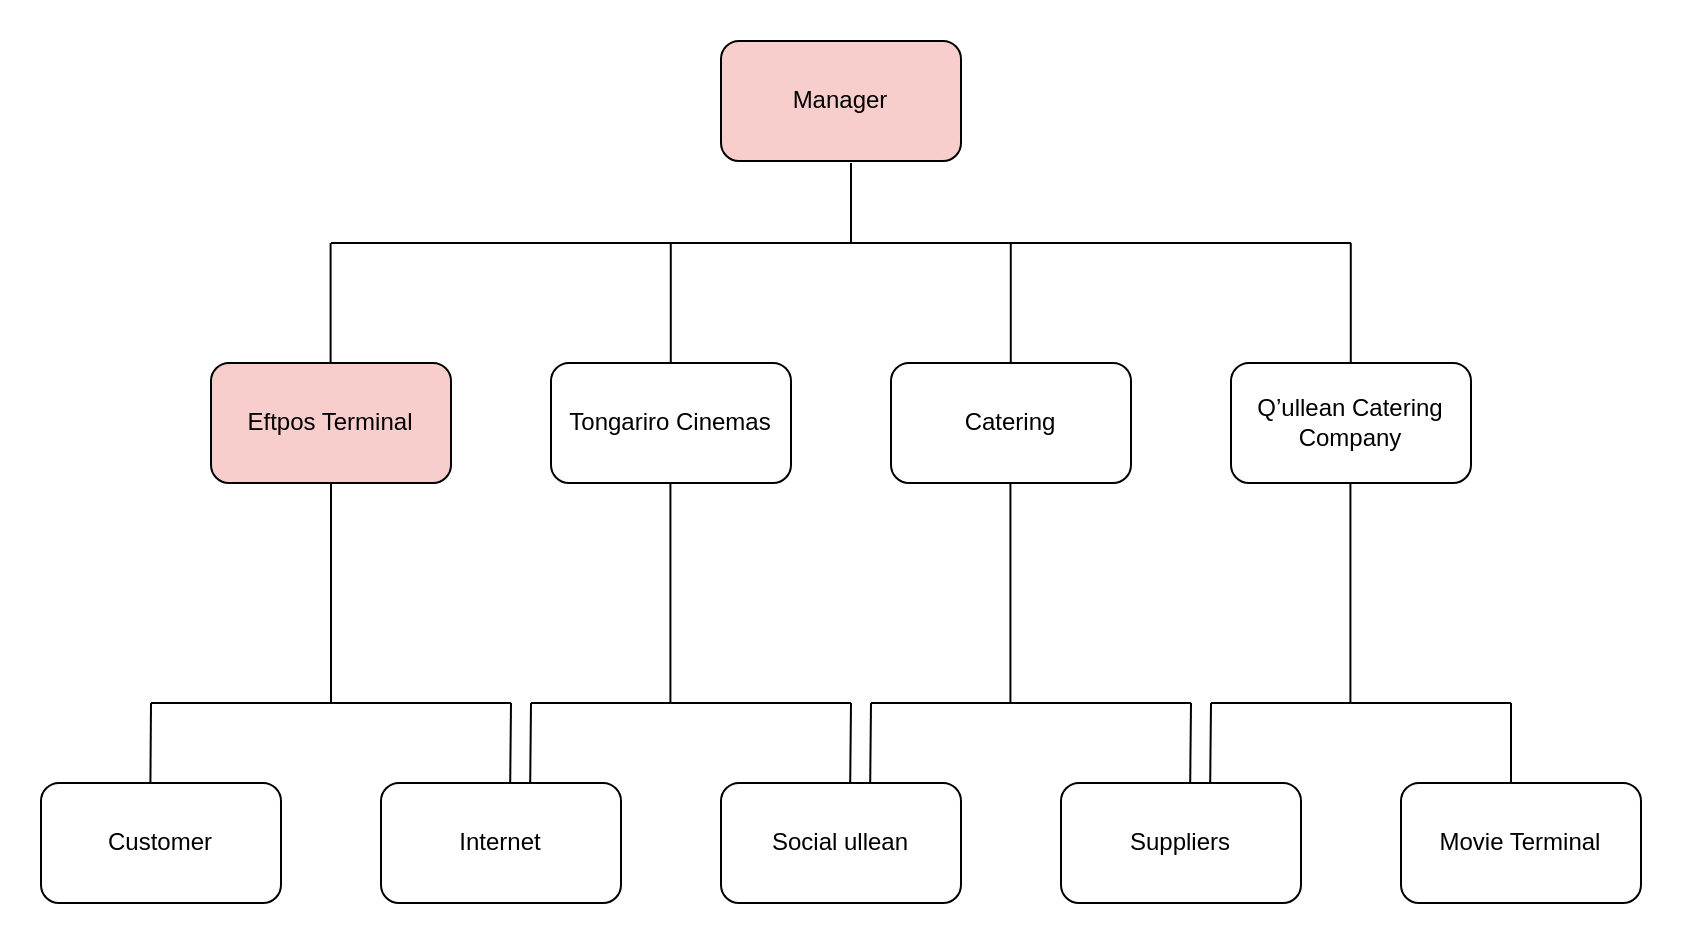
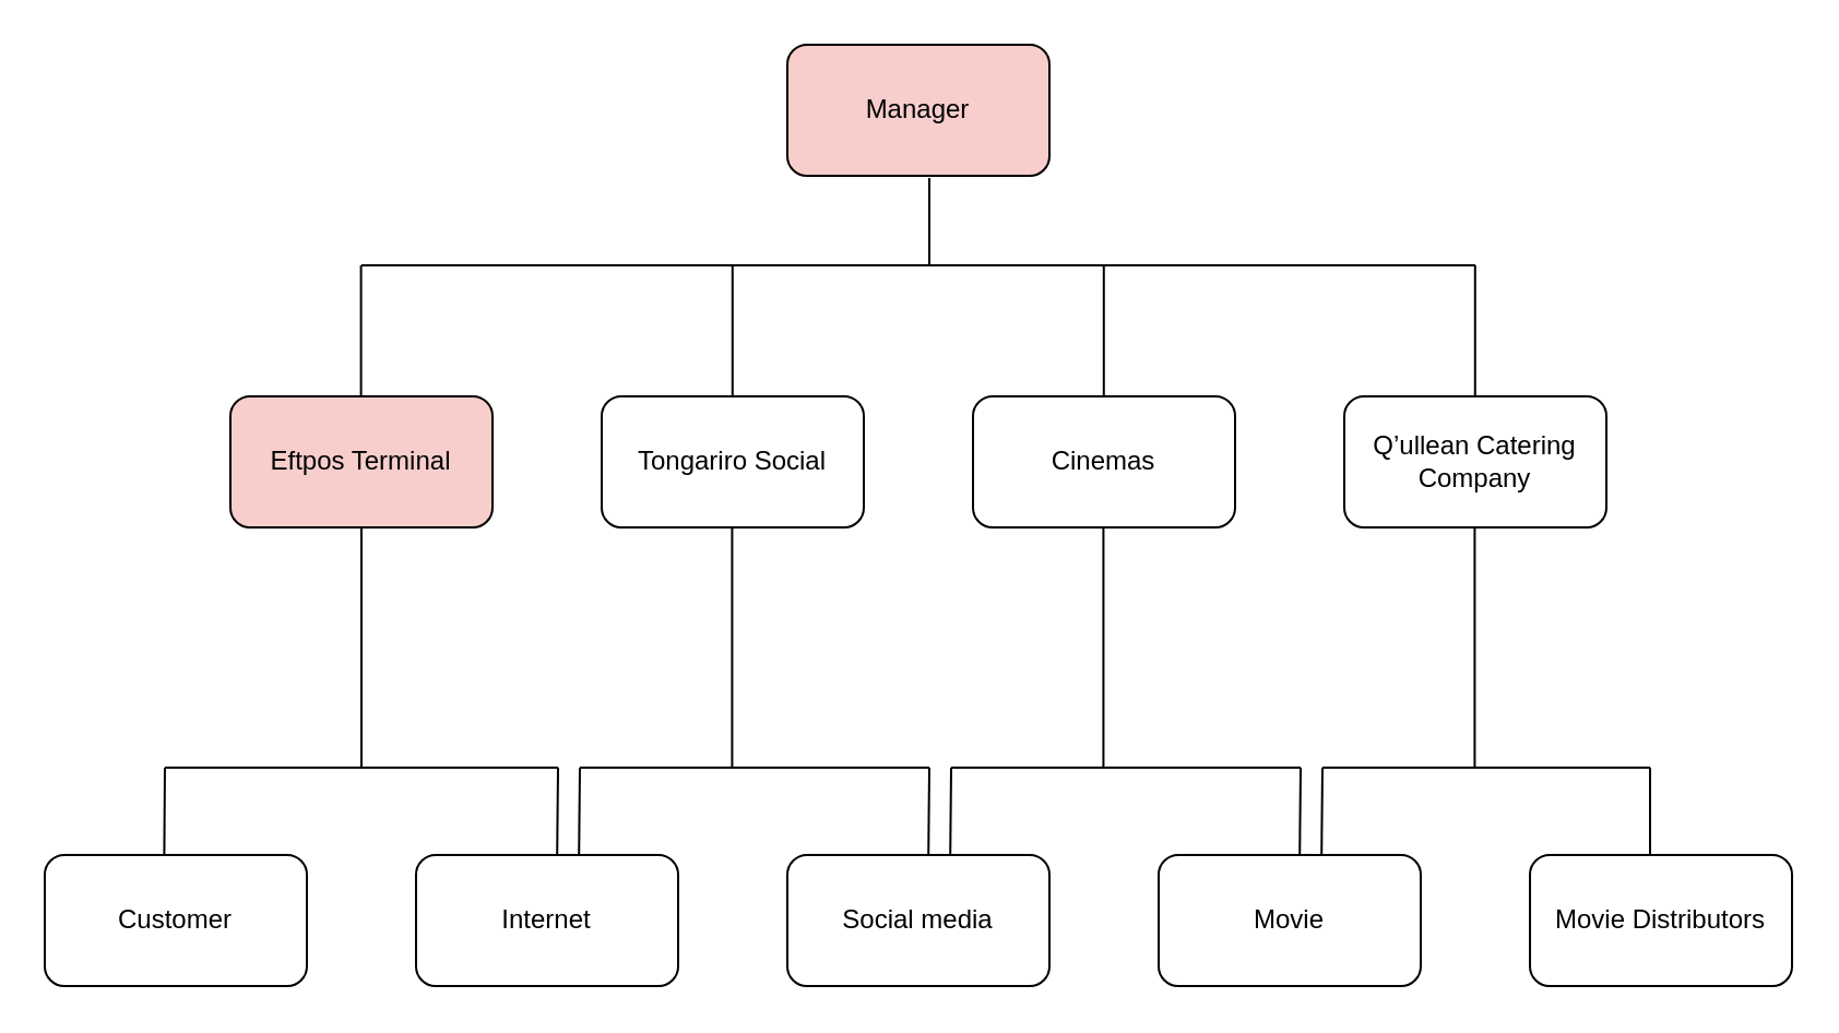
- <mxCell id="4" value="Tongariro Cinemas" style="rounded=1;whiteSpace=wrap;html=1;" vertex="1" parent="1"><mxGeometry x="275" y="181" width="120" height="60" as="geometry" /></mxCell>
+ <mxCell id="4" value="Tongariro Social" style="rounded=1;whiteSpace=wrap;html=1;" vertex="1" parent="1"><mxGeometry x="275" y="181" width="120" height="60" as="geometry" /></mxCell>
- <mxCell id="5" value="Catering" style="rounded=1;whiteSpace=wrap;html=1;" vertex="1" parent="1"><mxGeometry x="445" y="181" width="120" height="60" as="geometry" /></mxCell>
+ <mxCell id="5" value="Cinemas" style="rounded=1;whiteSpace=wrap;html=1;" vertex="1" parent="1"><mxGeometry x="445" y="181" width="120" height="60" as="geometry" /></mxCell>
- <mxCell id="9" value="Social ullean" style="rounded=1;whiteSpace=wrap;html=1;" vertex="1" parent="1"><mxGeometry x="360" y="391" width="120" height="60" as="geometry" /></mxCell>
+ <mxCell id="9" value="Social media" style="rounded=1;whiteSpace=wrap;html=1;" vertex="1" parent="1"><mxGeometry x="360" y="391" width="120" height="60" as="geometry" /></mxCell>
- <mxCell id="10" value="Suppliers" style="rounded=1;whiteSpace=wrap;html=1;" vertex="1" parent="1"><mxGeometry x="530" y="391" width="120" height="60" as="geometry" /></mxCell>
+ <mxCell id="10" value="Movie" style="rounded=1;whiteSpace=wrap;html=1;" vertex="1" parent="1"><mxGeometry x="530" y="391" width="120" height="60" as="geometry" /></mxCell>
- <mxCell id="11" value="Movie Terminal" style="rounded=1;whiteSpace=wrap;html=1;" vertex="1" parent="1"><mxGeometry x="700" y="391" width="120" height="60" as="geometry" /></mxCell>
+ <mxCell id="11" value="Movie Distributors" style="rounded=1;whiteSpace=wrap;html=1;" vertex="1" parent="1"><mxGeometry x="700" y="391" width="120" height="60" as="geometry" /></mxCell>
